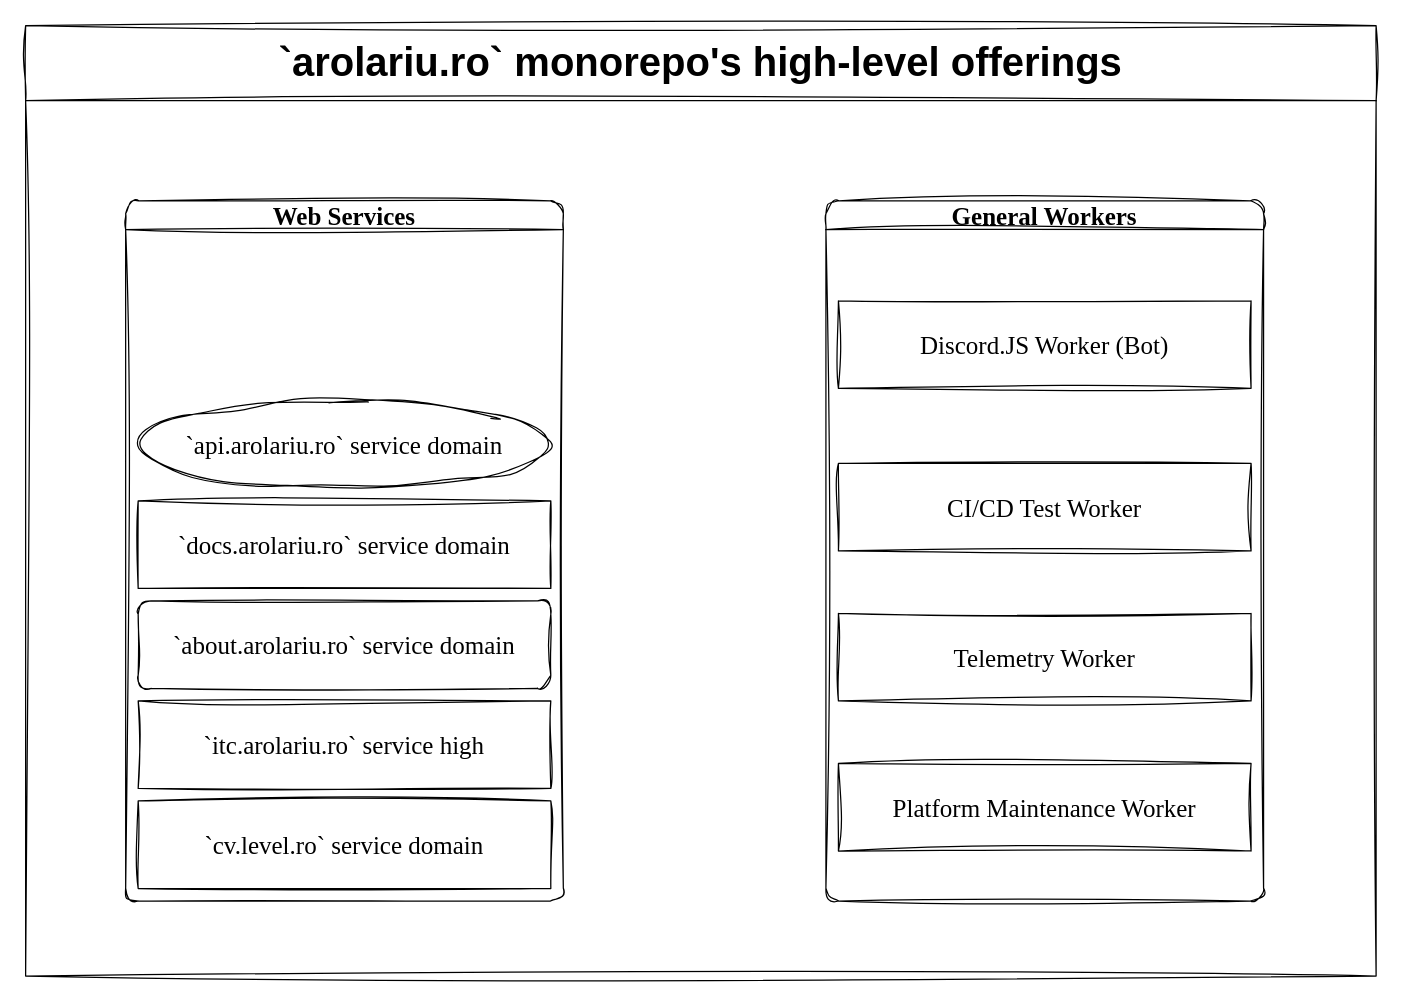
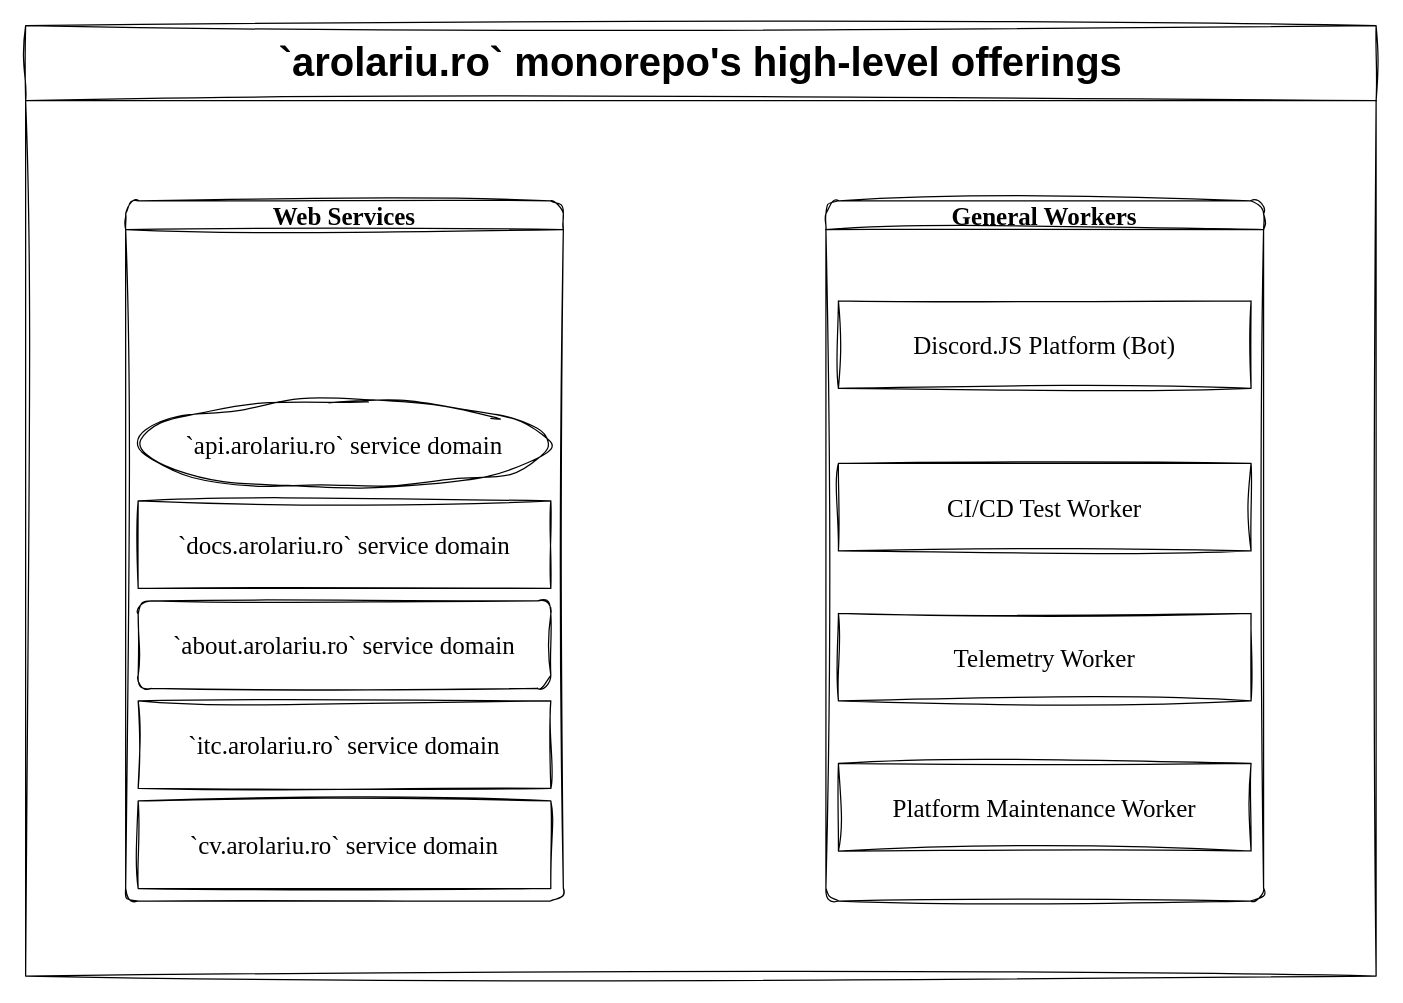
- <mxCell id="10" value="Discord.JS Worker (Bot)" style="html=1;whiteSpace=wrap;container=1;recursiveResize=0;collapsible=0;hachureGap=4;fontFamily=Architects Daughter;fontSource=https%3A%2F%2Ffonts.googleapis.com%2Fcss%3Ffamily%3DArchitects%2BDaughter;fontSize=20;glass=0;sketch=1;curveFitting=1;jiggle=2;" parent="9" vertex="1"><mxGeometry x="10" y="80" width="330" height="70" as="geometry" /></mxCell>
+ <mxCell id="10" value="Discord.JS Platform (Bot)" style="html=1;whiteSpace=wrap;container=1;recursiveResize=0;collapsible=0;hachureGap=4;fontFamily=Architects Daughter;fontSource=https%3A%2F%2Ffonts.googleapis.com%2Fcss%3Ffamily%3DArchitects%2BDaughter;fontSize=20;glass=0;sketch=1;curveFitting=1;jiggle=2;" parent="9" vertex="1"><mxGeometry x="10" y="80" width="330" height="70" as="geometry" /></mxCell>
- <mxCell id="6" value="`itc.arolariu.ro` service high" style="html=1;whiteSpace=wrap;container=1;recursiveResize=0;collapsible=0;hachureGap=4;fontFamily=Architects Daughter;fontSource=https%3A%2F%2Ffonts.googleapis.com%2Fcss%3Ffamily%3DArchitects%2BDaughter;fontSize=20;glass=0;sketch=1;curveFitting=1;jiggle=2;rounded=0;" parent="3" vertex="1"><mxGeometry x="10" y="400" width="330" height="70" as="geometry" /></mxCell>
+ <mxCell id="6" value="`itc.arolariu.ro` service domain" style="html=1;whiteSpace=wrap;container=1;recursiveResize=0;collapsible=0;hachureGap=4;fontFamily=Architects Daughter;fontSource=https%3A%2F%2Ffonts.googleapis.com%2Fcss%3Ffamily%3DArchitects%2BDaughter;fontSize=20;glass=0;sketch=1;curveFitting=1;jiggle=2;rounded=0;" parent="3" vertex="1"><mxGeometry x="10" y="400" width="330" height="70" as="geometry" /></mxCell>
- <mxCell id="7" value="`cv.level.ro` service domain" style="html=1;whiteSpace=wrap;container=1;recursiveResize=0;collapsible=0;hachureGap=4;fontFamily=Architects Daughter;fontSource=https%3A%2F%2Ffonts.googleapis.com%2Fcss%3Ffamily%3DArchitects%2BDaughter;fontSize=20;glass=0;sketch=1;curveFitting=1;jiggle=2;rounded=0;" parent="3" vertex="1"><mxGeometry x="10" y="480" width="330" height="70" as="geometry" /></mxCell>
+ <mxCell id="7" value="`cv.arolariu.ro` service domain" style="html=1;whiteSpace=wrap;container=1;recursiveResize=0;collapsible=0;hachureGap=4;fontFamily=Architects Daughter;fontSource=https%3A%2F%2Ffonts.googleapis.com%2Fcss%3Ffamily%3DArchitects%2BDaughter;fontSize=20;glass=0;sketch=1;curveFitting=1;jiggle=2;rounded=0;" parent="3" vertex="1"><mxGeometry x="10" y="480" width="330" height="70" as="geometry" /></mxCell>
